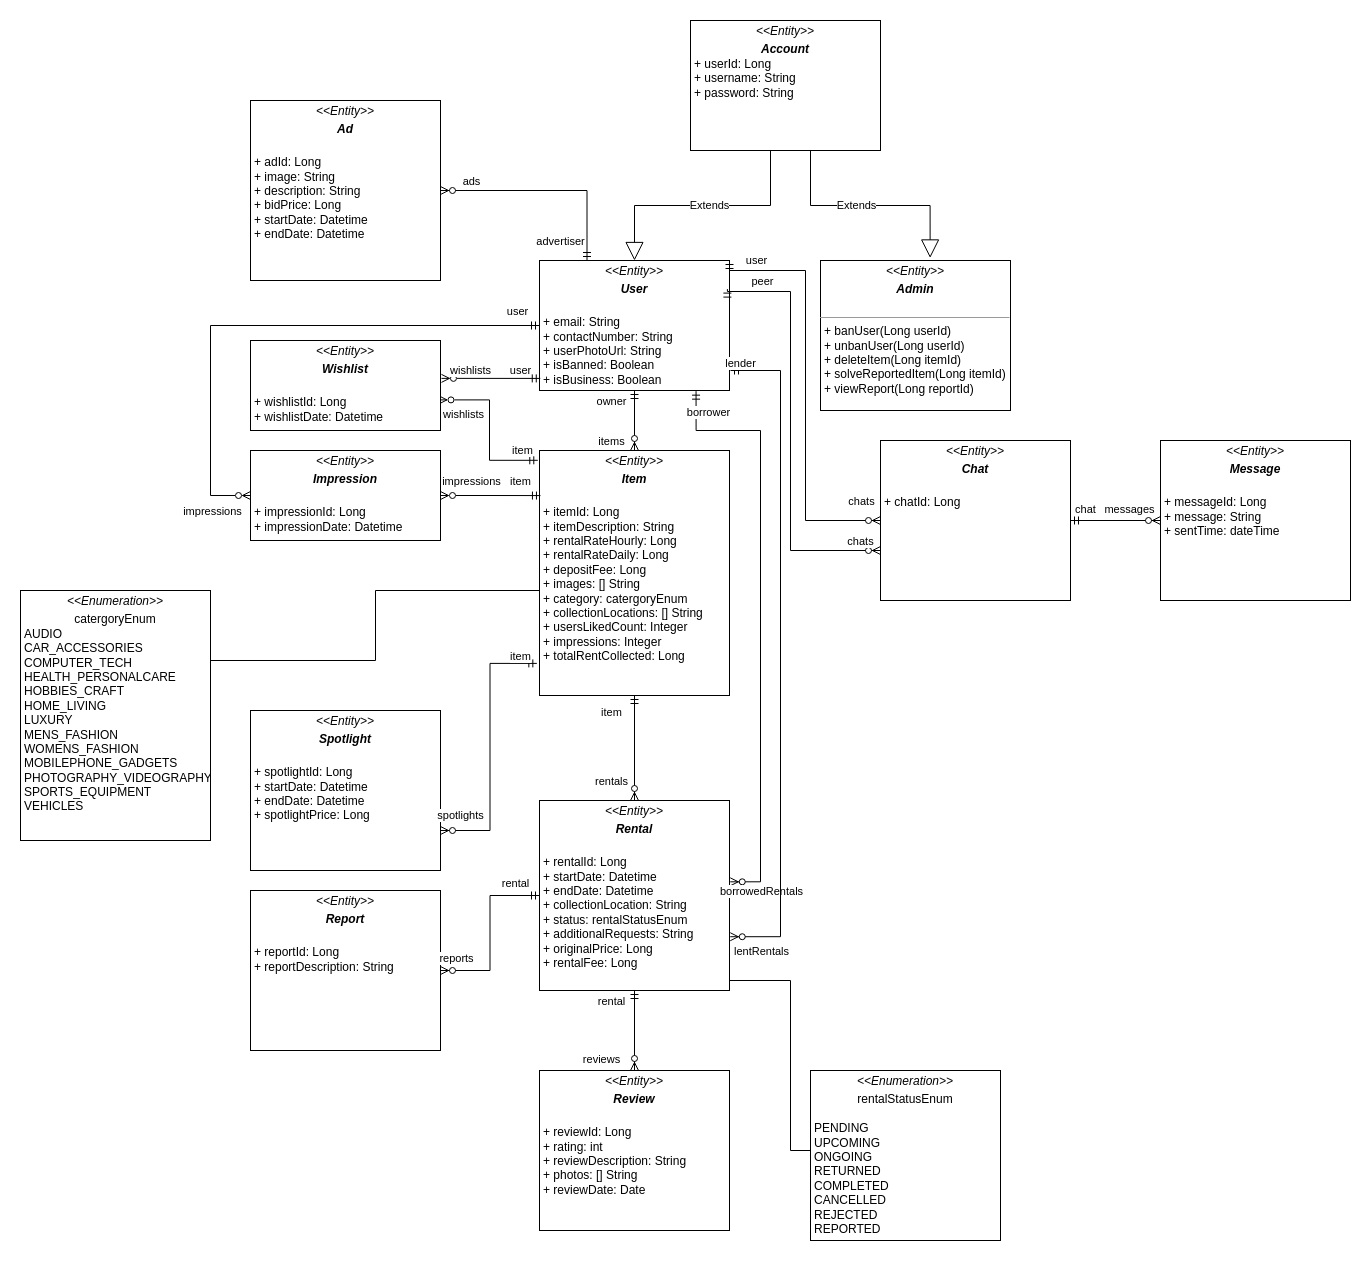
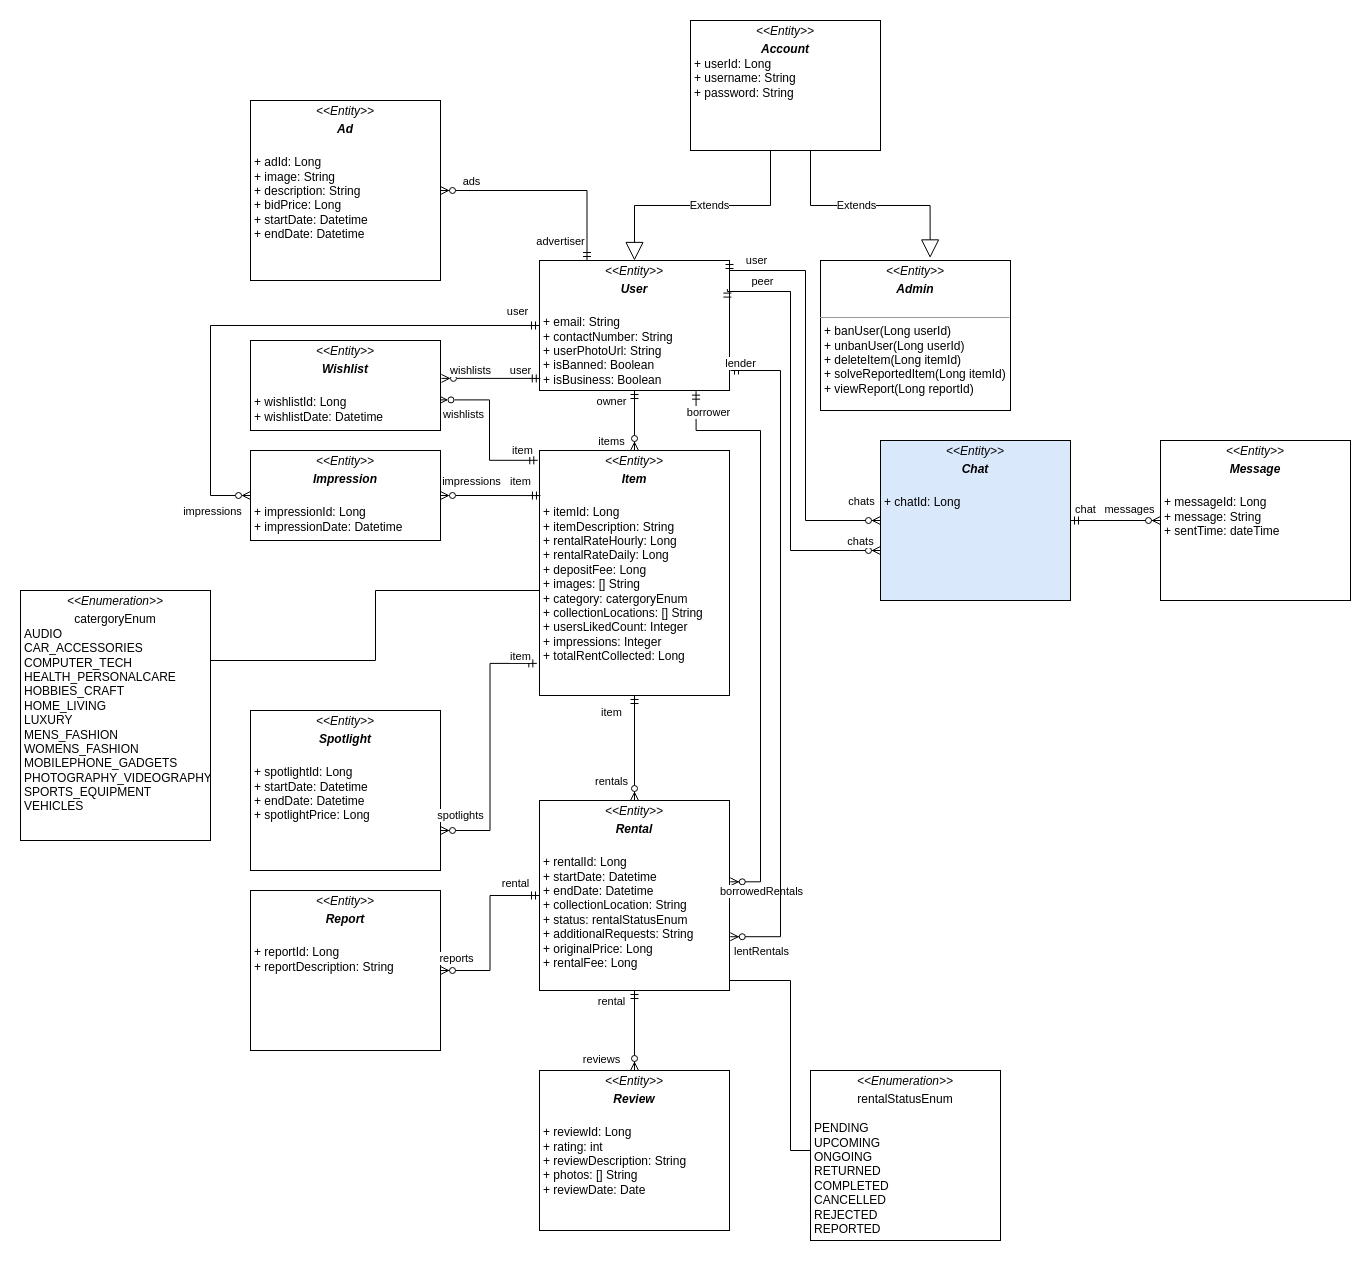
- <mxCell id="35" value="&lt;p style=&quot;margin:0px;margin-top:4px;text-align:center;&quot;&gt;&lt;i&gt;&amp;lt;&amp;lt;Entity&amp;gt;&amp;gt;&lt;/i&gt;&lt;/p&gt;&lt;p style=&quot;margin:0px;margin-top:4px;text-align:center;&quot;&gt;&lt;b&gt;&lt;i&gt;Chat&lt;/i&gt;&lt;/b&gt;&lt;/p&gt;&lt;p style=&quot;margin:0px;margin-top:4px;text-align:center;&quot;&gt;&lt;b&gt;&lt;i&gt;&lt;br&gt;&lt;/i&gt;&lt;/b&gt;&lt;/p&gt;&lt;p style=&quot;margin:0px;margin-left:4px;&quot;&gt;+ chatId: Long&lt;/p&gt;&lt;p style=&quot;margin:0px;margin-left:4px;&quot;&gt;&lt;br&gt;&lt;/p&gt;&lt;p style=&quot;margin:0px;margin-left:4px;&quot;&gt;&lt;br&gt;&lt;/p&gt;" style="verticalAlign=top;align=left;overflow=fill;fontSize=12;fontFamily=Helvetica;html=1;whiteSpace=wrap;" parent="1" vertex="1"><mxGeometry x="880" y="440" width="190" height="160" as="geometry" /></mxCell>
+ <mxCell id="35" value="&lt;p style=&quot;margin:0px;margin-top:4px;text-align:center;&quot;&gt;&lt;i&gt;&amp;lt;&amp;lt;Entity&amp;gt;&amp;gt;&lt;/i&gt;&lt;/p&gt;&lt;p style=&quot;margin:0px;margin-top:4px;text-align:center;&quot;&gt;&lt;b&gt;&lt;i&gt;Chat&lt;/i&gt;&lt;/b&gt;&lt;/p&gt;&lt;p style=&quot;margin:0px;margin-top:4px;text-align:center;&quot;&gt;&lt;b&gt;&lt;i&gt;&lt;br&gt;&lt;/i&gt;&lt;/b&gt;&lt;/p&gt;&lt;p style=&quot;margin:0px;margin-left:4px;&quot;&gt;+ chatId: Long&lt;/p&gt;&lt;p style=&quot;margin:0px;margin-left:4px;&quot;&gt;&lt;br&gt;&lt;/p&gt;&lt;p style=&quot;margin:0px;margin-left:4px;&quot;&gt;&lt;br&gt;&lt;/p&gt;" style="verticalAlign=top;align=left;overflow=fill;fontSize=12;fontFamily=Helvetica;html=1;whiteSpace=wrap;fillColor=#dae8fc;" parent="1" vertex="1"><mxGeometry x="880" y="440" width="190" height="160" as="geometry" /></mxCell>
